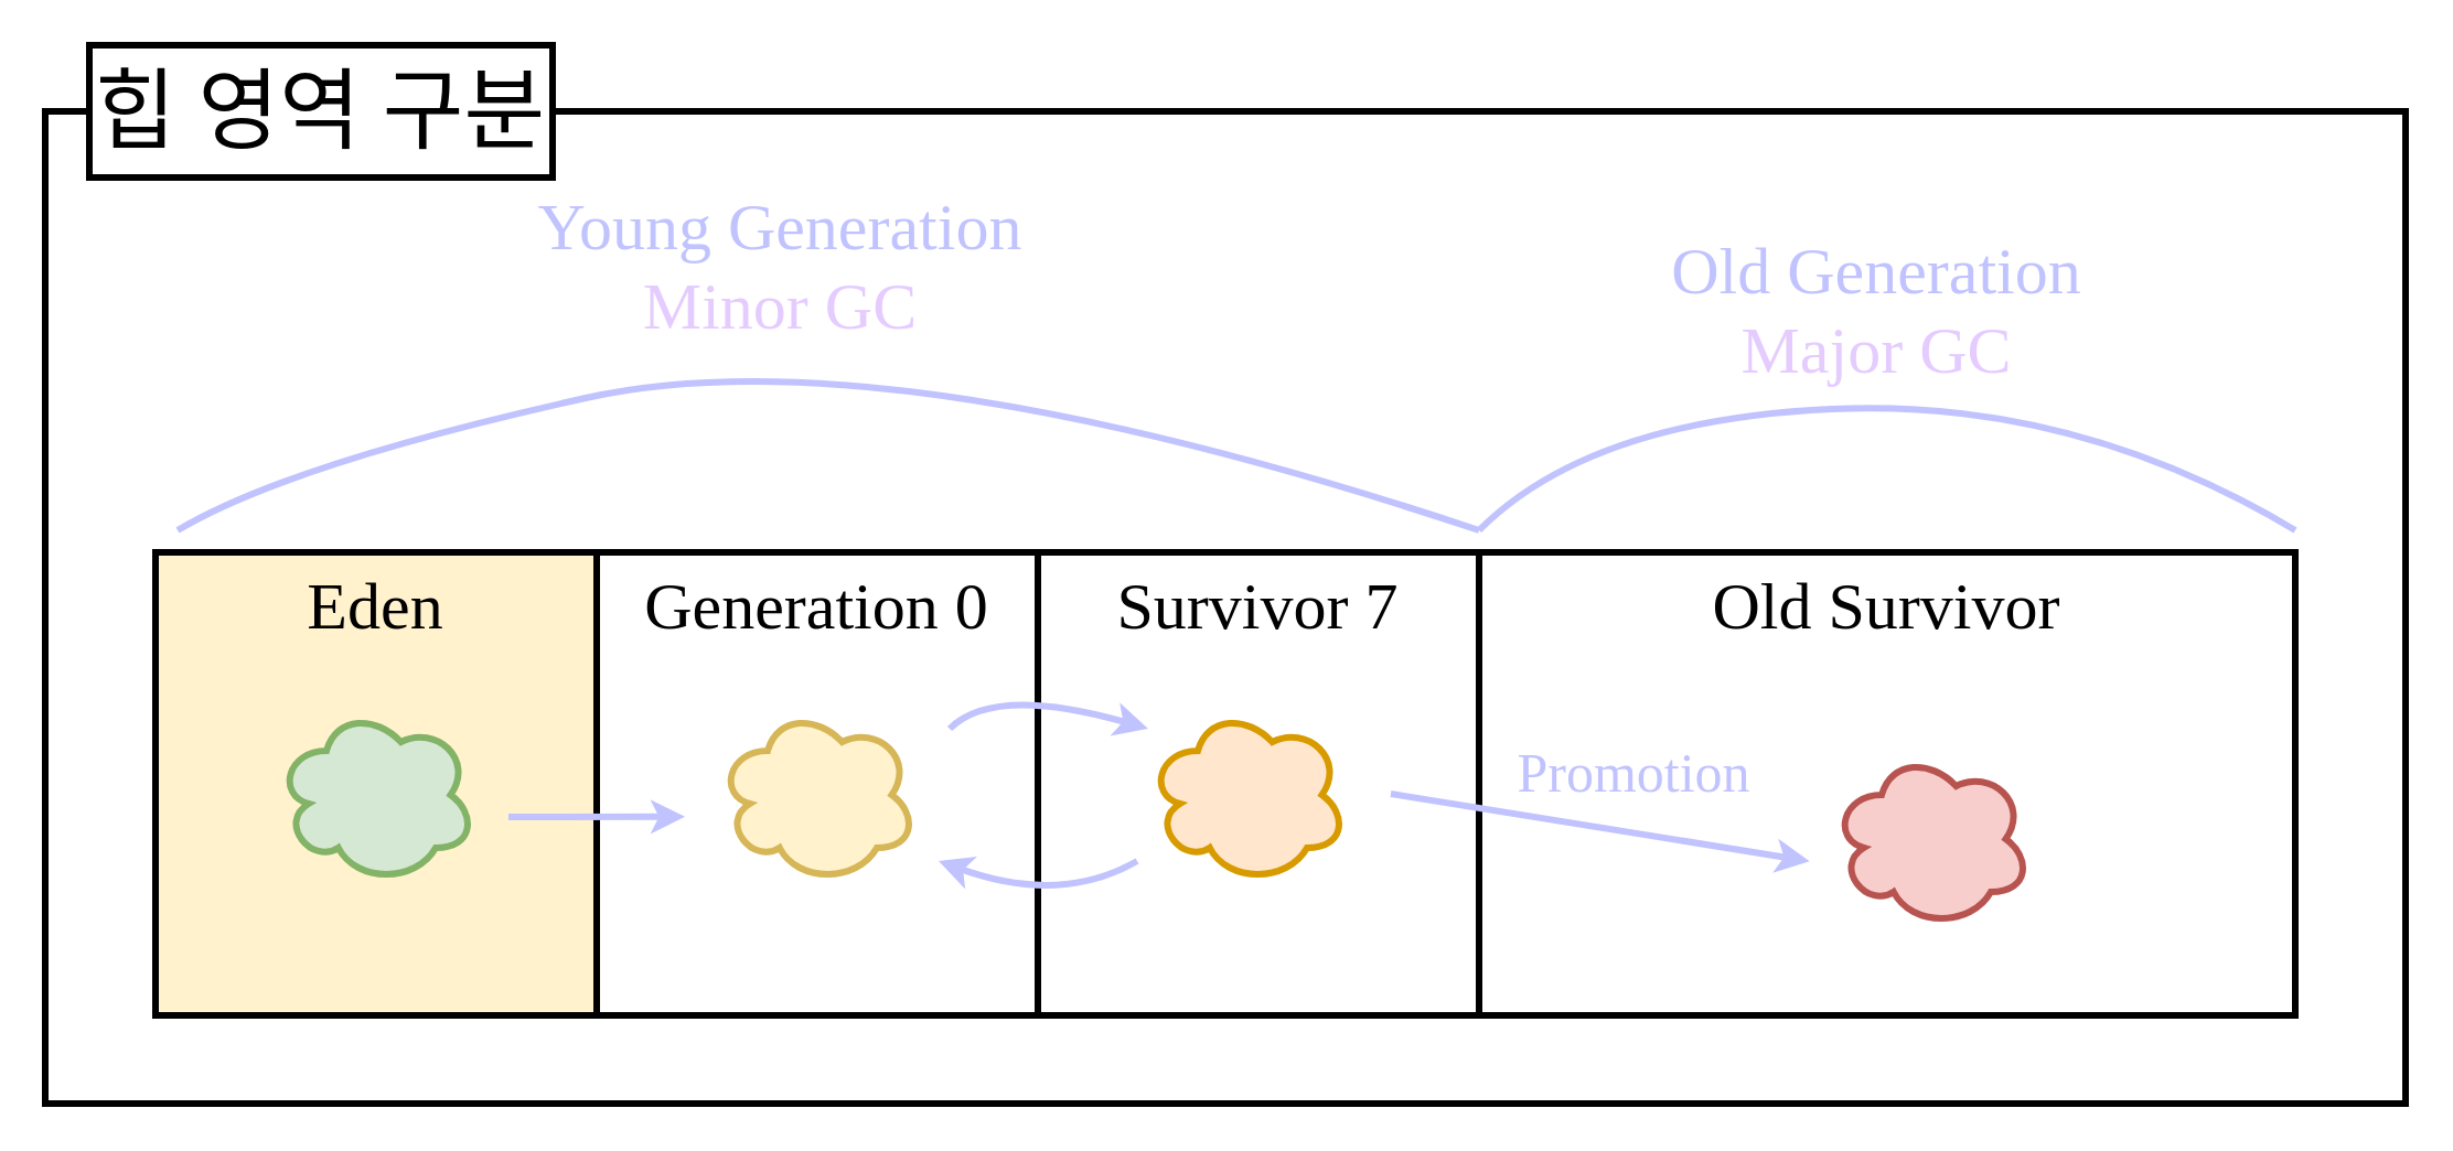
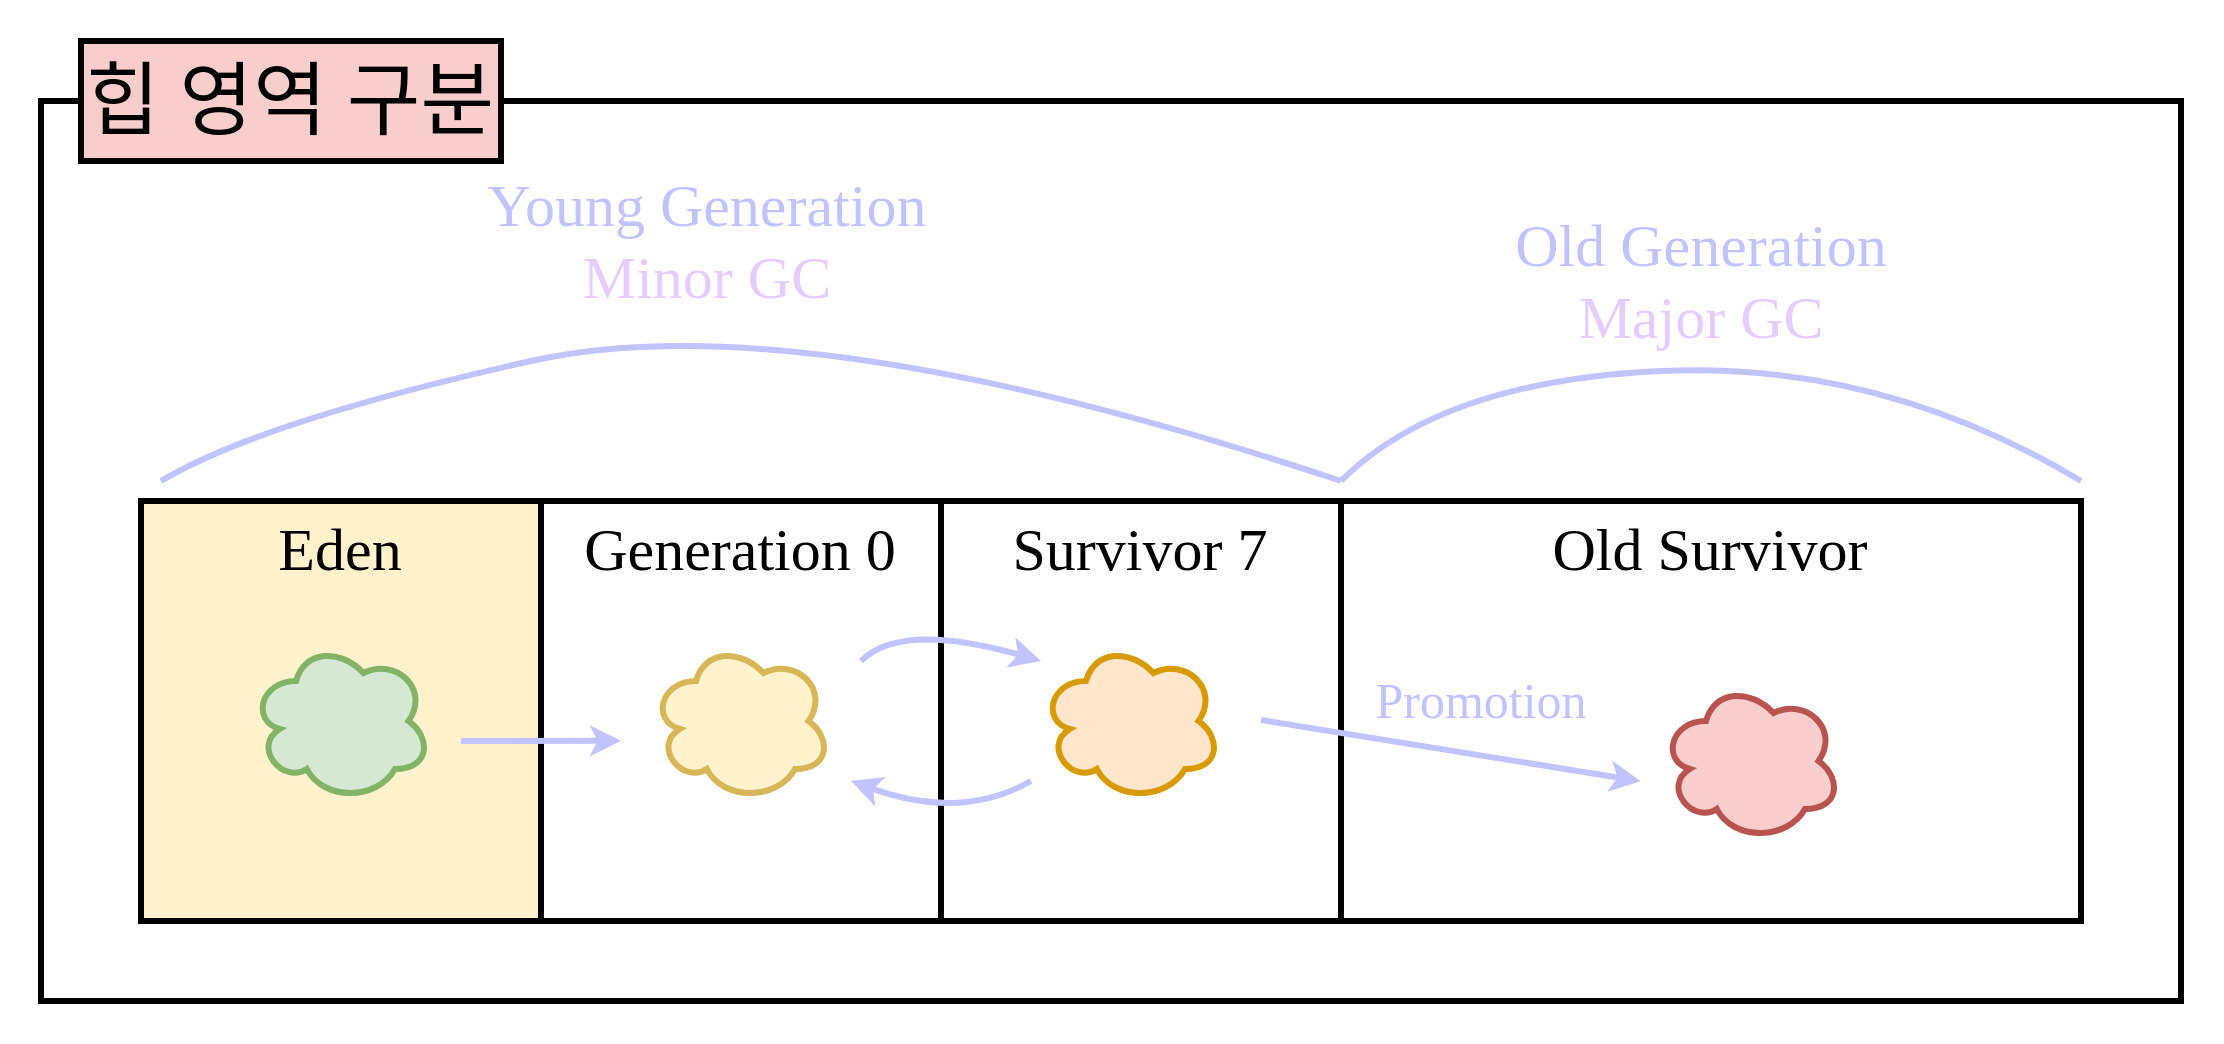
- <mxCell id="20" value="힙 영역 구분" style="rounded=0;whiteSpace=wrap;html=1;strokeWidth=3;fontSize=40;fontFamily=배달의민족 주아;" vertex="1" parent="1"><mxGeometry x="40" y="20" width="210" height="60" as="geometry" /></mxCell>
+ <mxCell id="20" value="힙 영역 구분" style="rounded=0;whiteSpace=wrap;html=1;strokeWidth=3;fontSize=40;fontFamily=배달의민족 주아;fillColor=#f8cecc;" vertex="1" parent="1"><mxGeometry x="40" y="20" width="210" height="60" as="geometry" /></mxCell>
